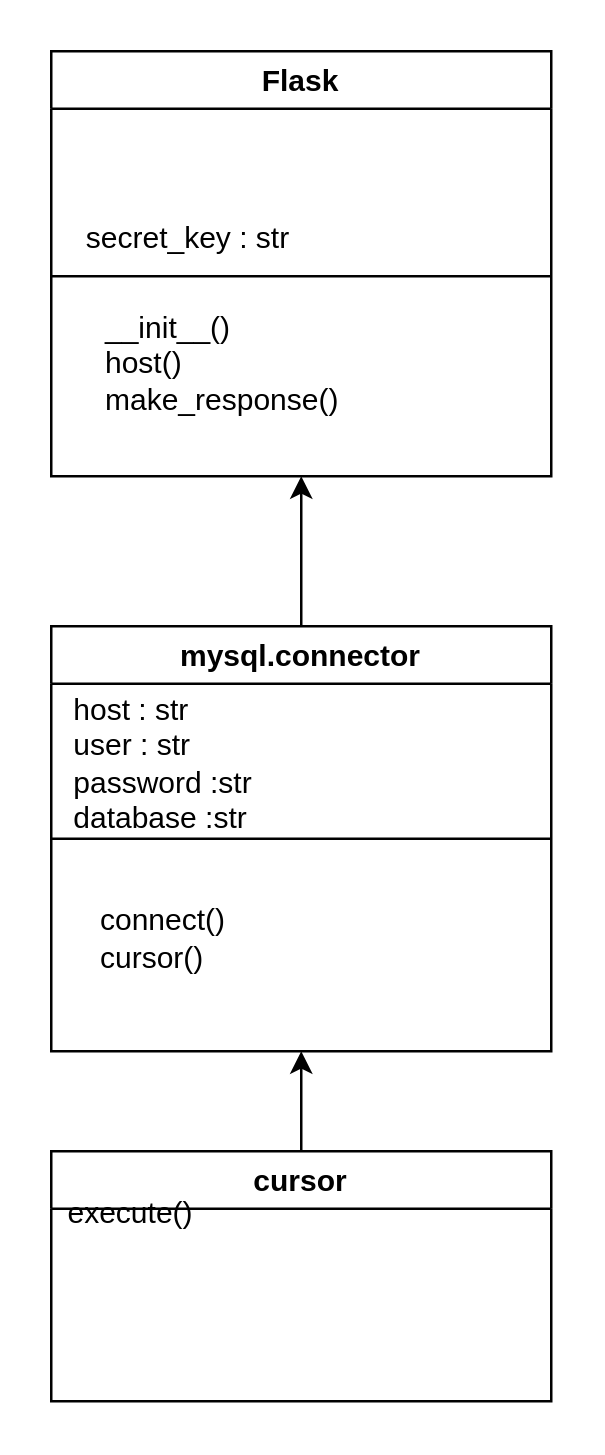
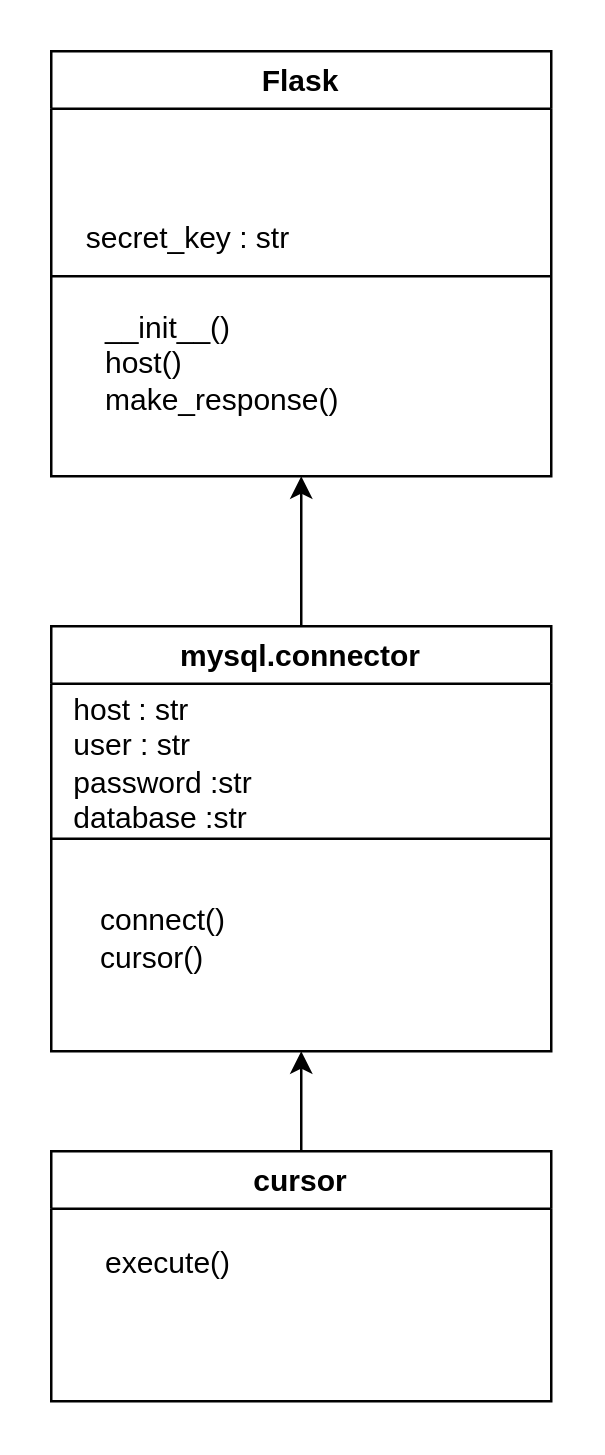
- <mxCell id="9" value="execute()" style="text;html=1;strokeColor=none;fillColor=none;align=left;verticalAlign=middle;whiteSpace=wrap;rounded=0;" vertex="1" parent="8"><mxGeometry x="5" y="10" width="90" height="30" as="geometry" /></mxCell>
+ <mxCell id="9" value="execute()" style="text;html=1;strokeColor=none;fillColor=none;align=left;verticalAlign=middle;whiteSpace=wrap;rounded=0;" vertex="1" parent="8"><mxGeometry x="20" y="30" width="90" height="30" as="geometry" /></mxCell>
